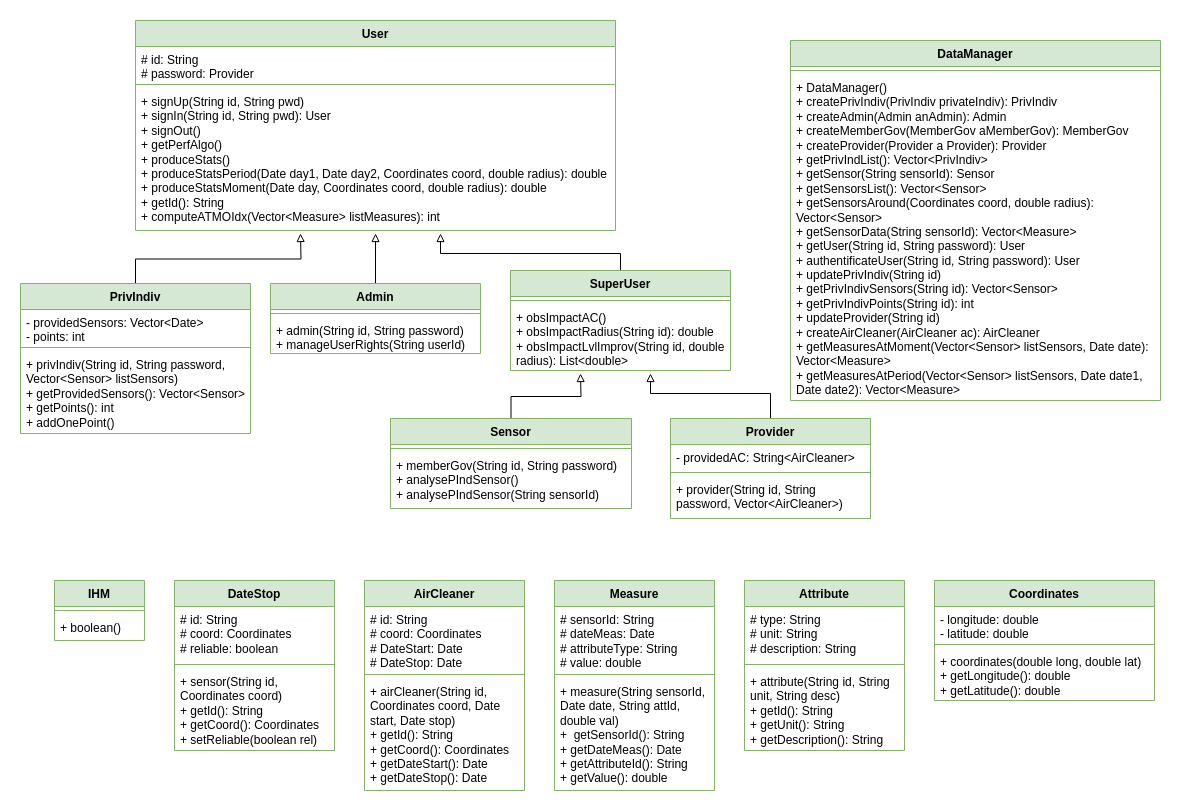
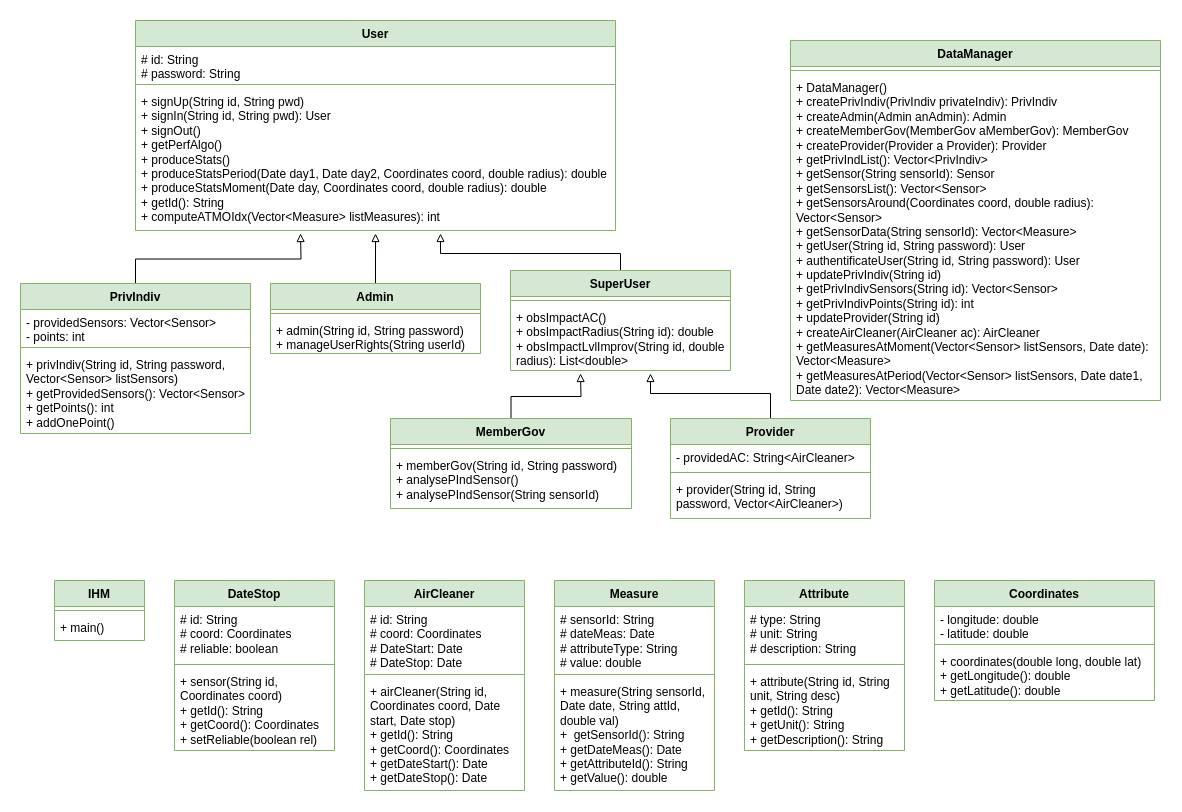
- <mxCell id="3" value="# id: String&lt;br&gt;# password: Provider" style="text;strokeColor=none;fillColor=none;align=left;verticalAlign=top;spacingLeft=4;spacingRight=4;overflow=hidden;rotatable=0;points=[[0,0.5],[1,0.5]];portConstraint=eastwest;whiteSpace=wrap;html=1;" parent="2" vertex="1"><mxGeometry y="26" width="480" height="34" as="geometry" /></mxCell>
+ <mxCell id="3" value="# id: String&lt;br&gt;# password: String" style="text;strokeColor=none;fillColor=none;align=left;verticalAlign=top;spacingLeft=4;spacingRight=4;overflow=hidden;rotatable=0;points=[[0,0.5],[1,0.5]];portConstraint=eastwest;whiteSpace=wrap;html=1;" parent="2" vertex="1"><mxGeometry y="26" width="480" height="34" as="geometry" /></mxCell>
- <mxCell id="12" value="- providedSensors: Vector&amp;lt;Date&amp;gt;&lt;br&gt;- points: int" style="text;strokeColor=none;fillColor=none;align=left;verticalAlign=top;spacingLeft=4;spacingRight=4;overflow=hidden;rotatable=0;points=[[0,0.5],[1,0.5]];portConstraint=eastwest;whiteSpace=wrap;html=1;" parent="11" vertex="1"><mxGeometry y="26" width="230" height="34" as="geometry" /></mxCell>
+ <mxCell id="12" value="- providedSensors: Vector&amp;lt;Sensor&amp;gt;&lt;br&gt;- points: int" style="text;strokeColor=none;fillColor=none;align=left;verticalAlign=top;spacingLeft=4;spacingRight=4;overflow=hidden;rotatable=0;points=[[0,0.5],[1,0.5]];portConstraint=eastwest;whiteSpace=wrap;html=1;" parent="11" vertex="1"><mxGeometry y="26" width="230" height="34" as="geometry" /></mxCell>
- <mxCell id="20" value="Sensor" style="swimlane;fontStyle=1;align=center;verticalAlign=top;childLayout=stackLayout;horizontal=1;startSize=26;horizontalStack=0;resizeParent=1;resizeParentMax=0;resizeLast=0;collapsible=1;marginBottom=0;whiteSpace=wrap;html=1;fillColor=#d5e8d4;strokeColor=#82b366;" parent="1" vertex="1"><mxGeometry x="390" y="418" width="241" height="90" as="geometry" /></mxCell>
+ <mxCell id="20" value="MemberGov" style="swimlane;fontStyle=1;align=center;verticalAlign=top;childLayout=stackLayout;horizontal=1;startSize=26;horizontalStack=0;resizeParent=1;resizeParentMax=0;resizeLast=0;collapsible=1;marginBottom=0;whiteSpace=wrap;html=1;fillColor=#d5e8d4;strokeColor=#82b366;" parent="1" vertex="1"><mxGeometry x="390" y="418" width="241" height="90" as="geometry" /></mxCell>
- <mxCell id="34" value="+ boolean()" style="text;strokeColor=none;fillColor=none;align=left;verticalAlign=top;spacingLeft=4;spacingRight=4;overflow=hidden;rotatable=0;points=[[0,0.5],[1,0.5]];portConstraint=eastwest;whiteSpace=wrap;html=1;" parent="32" vertex="1"><mxGeometry y="34" width="90" height="26" as="geometry" /></mxCell>
+ <mxCell id="34" value="+ main()" style="text;strokeColor=none;fillColor=none;align=left;verticalAlign=top;spacingLeft=4;spacingRight=4;overflow=hidden;rotatable=0;points=[[0,0.5],[1,0.5]];portConstraint=eastwest;whiteSpace=wrap;html=1;" parent="32" vertex="1"><mxGeometry y="34" width="90" height="26" as="geometry" /></mxCell>
